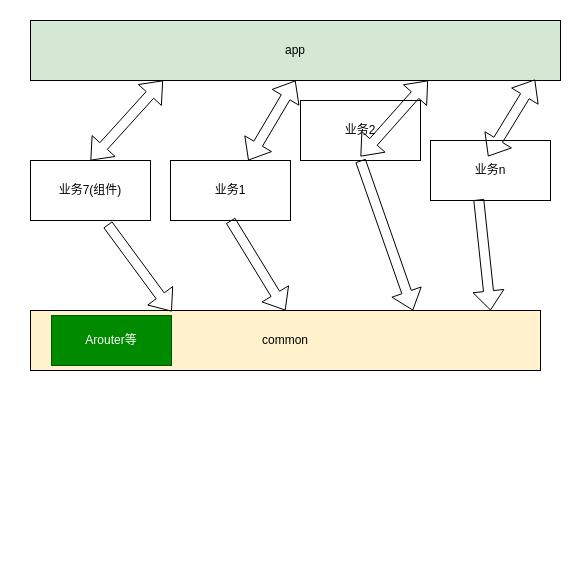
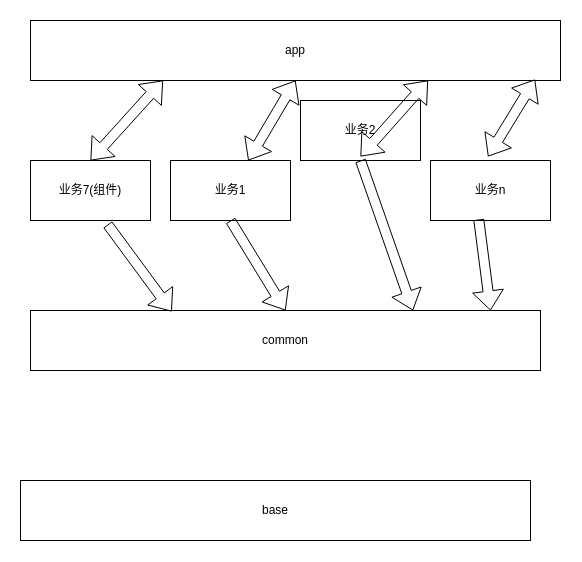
- <mxCell id="3" value="app" style="rounded=0;whiteSpace=wrap;html=1;fillColor=#d5e8d4;" parent="2" vertex="1"><mxGeometry x="10" width="530" height="60" as="geometry" /></mxCell>
+ <mxCell id="3" value="app" style="rounded=0;whiteSpace=wrap;html=1;" parent="2" vertex="1"><mxGeometry x="10" width="530" height="60" as="geometry" /></mxCell>
- <mxCell id="4" value="&lt;span&gt;业务n&lt;/span&gt;" style="rounded=0;whiteSpace=wrap;html=1;" parent="2" vertex="1"><mxGeometry x="410" y="120" width="120" height="60" as="geometry" /></mxCell>
+ <mxCell id="4" value="&lt;span&gt;业务n&lt;/span&gt;" style="rounded=0;whiteSpace=wrap;html=1;" parent="2" vertex="1"><mxGeometry x="410" y="140" width="120" height="60" as="geometry" /></mxCell>
- <mxCell id="18" value="Arouter等" style="rounded=0;whiteSpace=wrap;html=1;fillColor=#008a00;strokeColor=#005700;fontColor=#ffffff;" parent="2" vertex="1"><mxGeometry x="31" y="295" width="120" height="50" as="geometry" /></mxCell>
- <mxCell id="12" value="common" style="rounded=0;whiteSpace=wrap;html=1;fillColor=#fff2cc;" parent="2" vertex="1"><mxGeometry x="10" y="290" width="510" height="60" as="geometry" /></mxCell>
+ <mxCell id="12" value="common" style="rounded=0;whiteSpace=wrap;html=1;" parent="2" vertex="1"><mxGeometry x="10" y="290" width="510" height="60" as="geometry" /></mxCell>
+ <mxCell id="13" value="base" style="rounded=0;whiteSpace=wrap;html=1;" parent="2" vertex="1"><mxGeometry y="460" width="510" height="60" as="geometry" /></mxCell>
